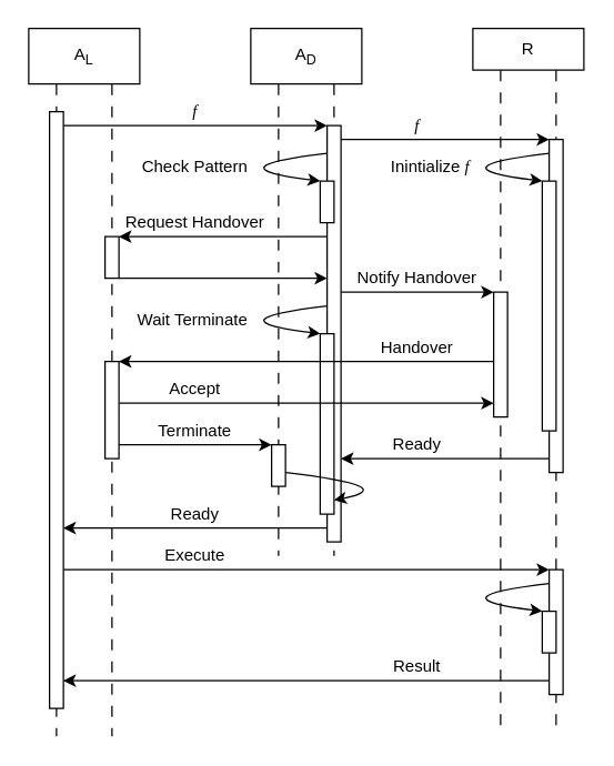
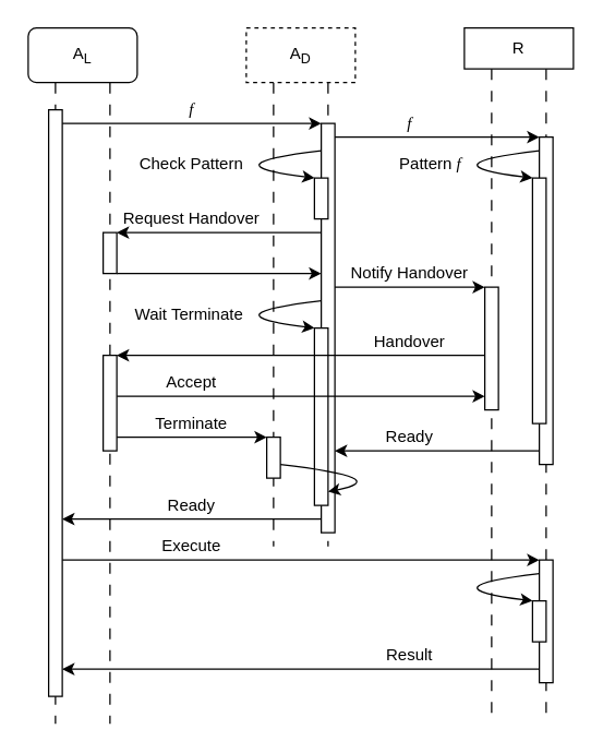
- <mxCell id="3" value="A&lt;sub&gt;L&lt;/sub&gt;" style="rounded=0;whiteSpace=wrap;html=1;" parent="1" vertex="1"><mxGeometry x="20" y="20" width="80" height="40" as="geometry" /></mxCell>
+ <mxCell id="3" value="A&lt;sub&gt;L&lt;/sub&gt;" style="whiteSpace=wrap;html=1;rounded=1;" parent="1" vertex="1"><mxGeometry x="20" y="20" width="80" height="40" as="geometry" /></mxCell>
- <mxCell id="4" value="A&lt;sub&gt;D&lt;/sub&gt;" style="rounded=0;whiteSpace=wrap;html=1;" parent="1" vertex="1"><mxGeometry x="180" y="20" width="80" height="40" as="geometry" /></mxCell>
+ <mxCell id="4" value="A&lt;sub&gt;D&lt;/sub&gt;" style="rounded=0;whiteSpace=wrap;html=1;dashed=1;" parent="1" vertex="1"><mxGeometry x="180" y="20" width="80" height="40" as="geometry" /></mxCell>
- <mxCell id="42" value="&lt;font face=&quot;Helvetica&quot;&gt;&lt;span style=&quot;font-style: normal;&quot;&gt;Inintialize&amp;nbsp;&lt;/span&gt;&lt;/font&gt;&lt;span style=&quot;text-align: center;&quot;&gt;f&lt;/span&gt;" style="text;html=1;strokeColor=none;fillColor=none;align=right;verticalAlign=middle;whiteSpace=wrap;rounded=0;fontFamily=Times New Roman;fontStyle=2" parent="1" vertex="1"><mxGeometry x="240" y="110" width="100" height="20" as="geometry" /></mxCell>
+ <mxCell id="42" value="&lt;font face=&quot;Helvetica&quot;&gt;&lt;span style=&quot;font-style: normal;&quot;&gt;Pattern&amp;nbsp;&lt;/span&gt;&lt;/font&gt;&lt;span style=&quot;text-align: center;&quot;&gt;f&lt;/span&gt;" style="text;html=1;strokeColor=none;fillColor=none;align=right;verticalAlign=middle;whiteSpace=wrap;rounded=0;fontFamily=Times New Roman;fontStyle=2" parent="1" vertex="1"><mxGeometry x="240" y="110" width="100" height="20" as="geometry" /></mxCell>
